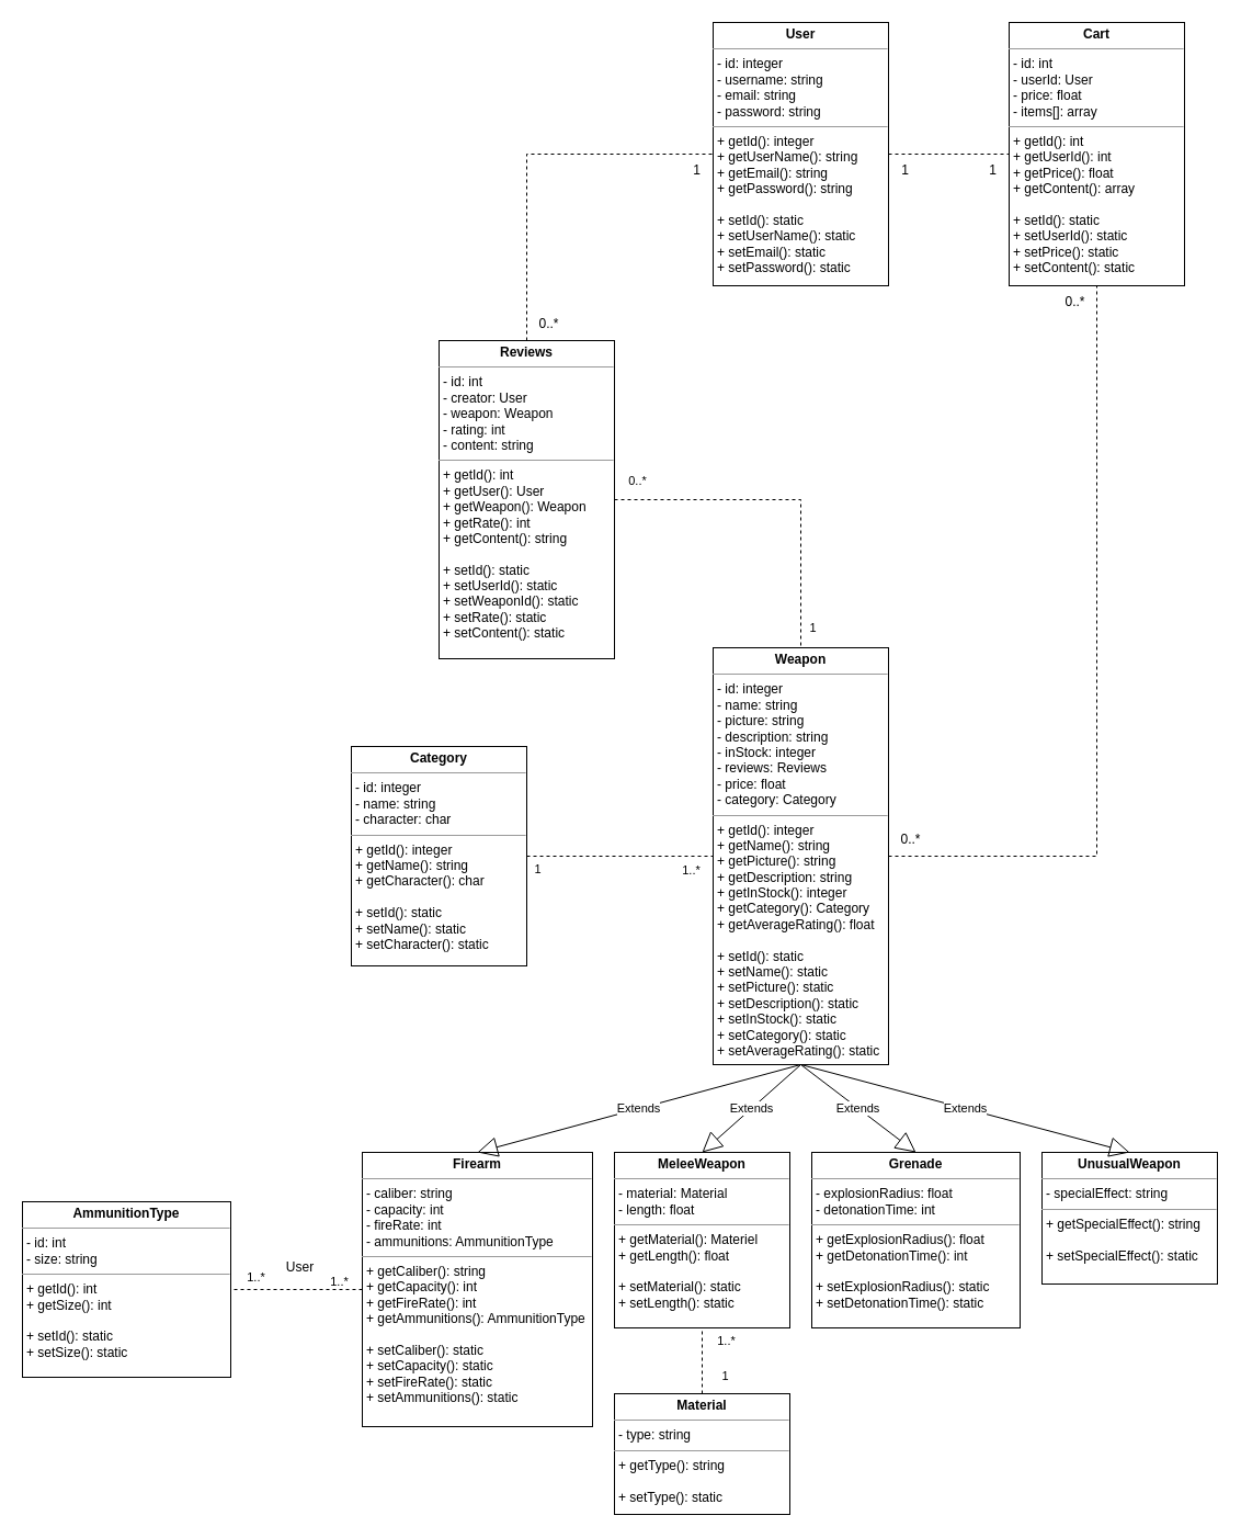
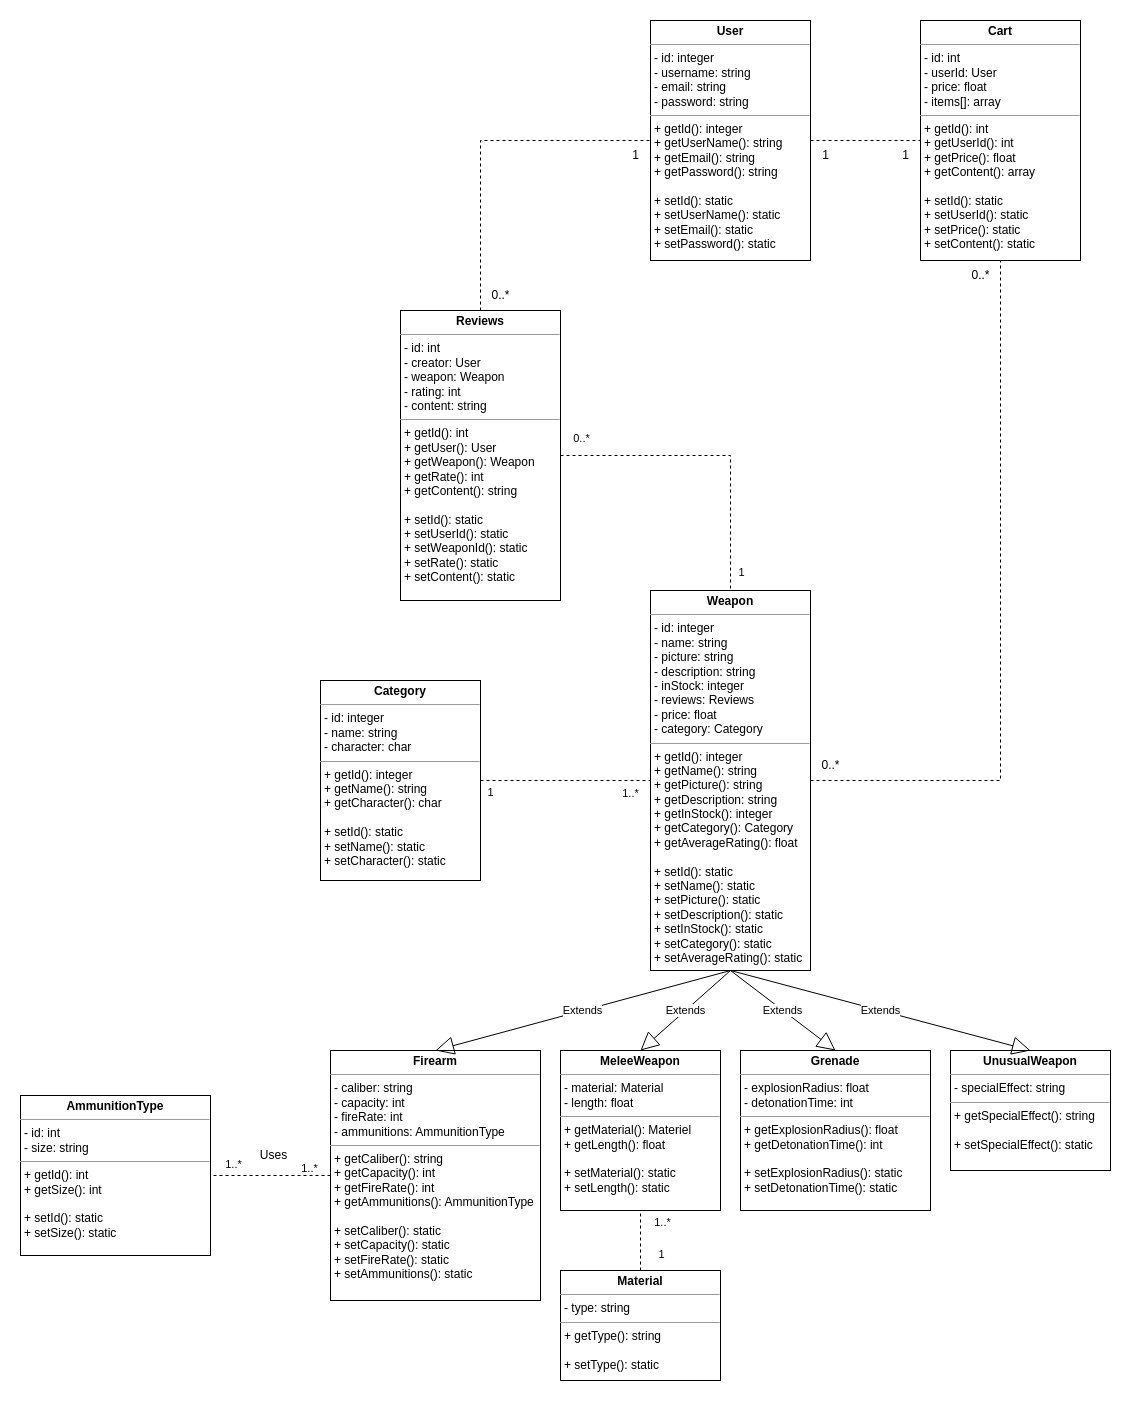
- <mxCell id="23" value="User" style="text;html=1;align=center;verticalAlign=middle;resizable=0;points=[];autosize=1;strokeColor=none;fillColor=none;" parent="1" vertex="1"><mxGeometry x="248" y="1140" width="50" height="30" as="geometry" /></mxCell>
+ <mxCell id="23" value="Uses" style="text;html=1;align=center;verticalAlign=middle;resizable=0;points=[];autosize=1;strokeColor=none;fillColor=none;" parent="1" vertex="1"><mxGeometry x="248" y="1140" width="50" height="30" as="geometry" /></mxCell>
